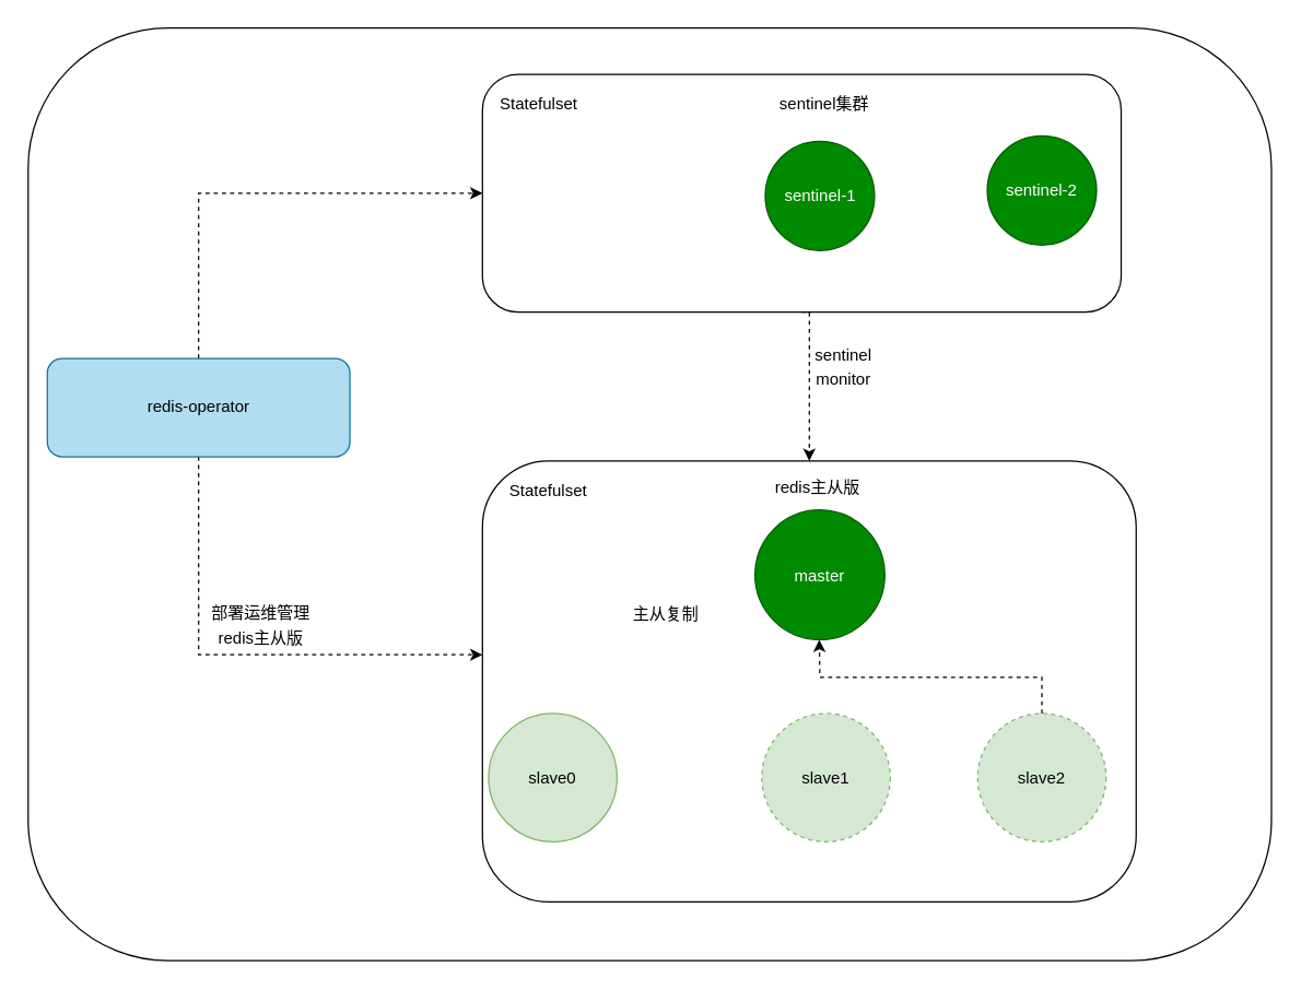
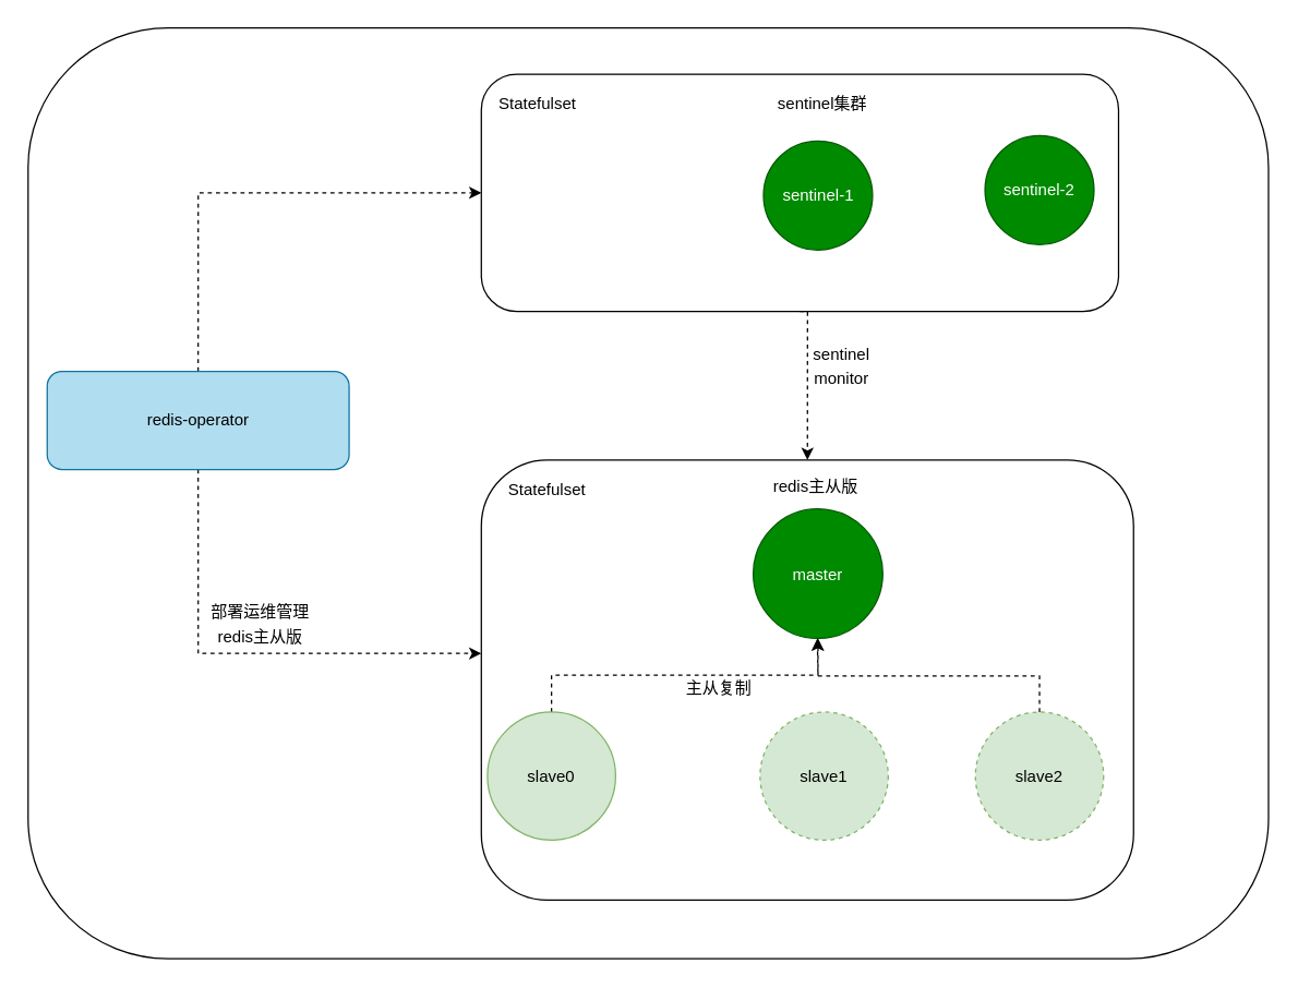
- <mxCell id="14" value="redis-operator" style="rounded=1;whiteSpace=wrap;html=1;fillColor=#b1ddf0;strokeColor=#10739e;" parent="1" vertex="1"><mxGeometry x="34" y="262" width="221.5" height="72" as="geometry" /></mxCell>
+ <mxCell id="14" value="redis-operator" style="rounded=1;whiteSpace=wrap;html=1;fillColor=#b1ddf0;strokeColor=#10739e;" parent="1" vertex="1"><mxGeometry x="34" y="272" width="221.5" height="72" as="geometry" /></mxCell>
- <mxCell id="16" value="主从复制" style="text;html=1;strokeColor=none;fillColor=none;align=center;verticalAlign=middle;whiteSpace=wrap;rounded=0;" parent="1" vertex="1"><mxGeometry x="457" y="435" width="60" height="30" as="geometry" /></mxCell>
+ <mxCell id="16" value="主从复制" style="text;html=1;strokeColor=none;fillColor=none;align=center;verticalAlign=middle;whiteSpace=wrap;rounded=0;" parent="1" vertex="1"><mxGeometry x="497" y="490" width="60" height="30" as="geometry" /></mxCell>
+ <mxCell id="10" style="edgeStyle=orthogonalEdgeStyle;rounded=0;orthogonalLoop=1;jettySize=auto;html=1;exitX=0.5;exitY=0;exitDx=0;exitDy=0;entryX=0.5;entryY=1;entryDx=0;entryDy=0;dashed=1;" parent="1" source="11" target="9" edge="1"><mxGeometry relative="1" as="geometry" /></mxCell>
